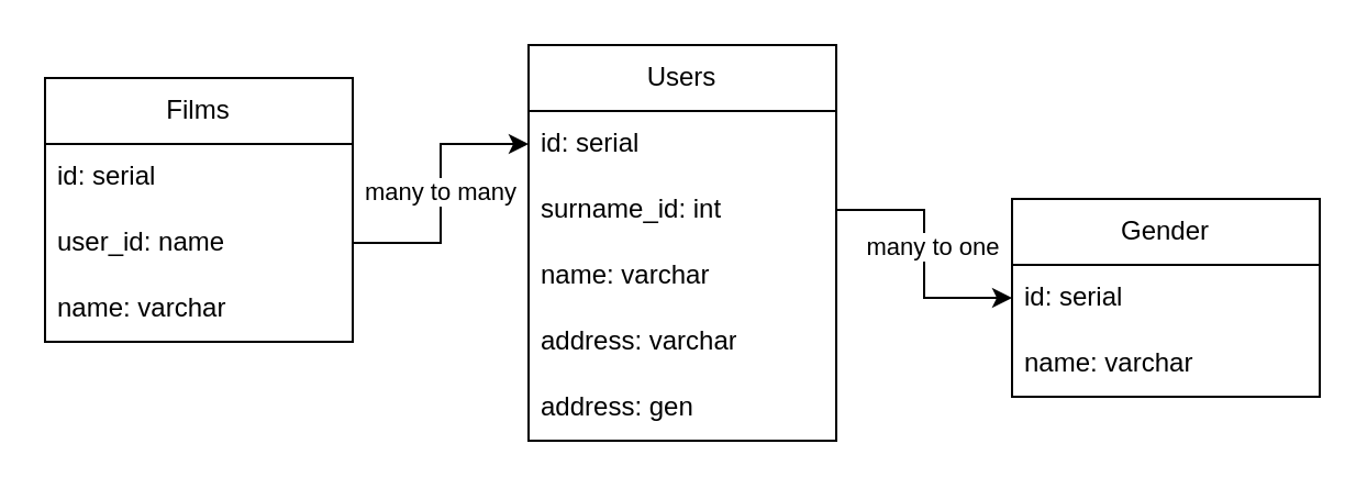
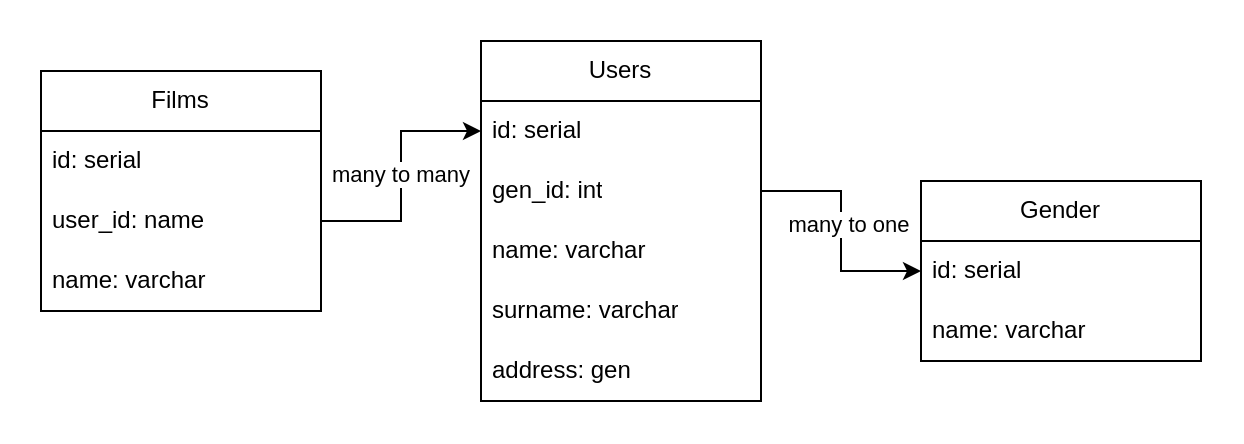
- <mxCell id="4" value="surname_id: int" style="text;strokeColor=none;fillColor=none;align=left;verticalAlign=middle;spacingLeft=4;spacingRight=4;overflow=hidden;points=[[0,0.5],[1,0.5]];portConstraint=eastwest;rotatable=0;whiteSpace=wrap;html=1;" vertex="1" parent="2"><mxGeometry y="60" width="140" height="30" as="geometry" /></mxCell>
+ <mxCell id="4" value="gen_id: int" style="text;strokeColor=none;fillColor=none;align=left;verticalAlign=middle;spacingLeft=4;spacingRight=4;overflow=hidden;points=[[0,0.5],[1,0.5]];portConstraint=eastwest;rotatable=0;whiteSpace=wrap;html=1;" vertex="1" parent="2"><mxGeometry y="60" width="140" height="30" as="geometry" /></mxCell>
- <mxCell id="6" value="address: varchar" style="text;strokeColor=none;fillColor=none;align=left;verticalAlign=middle;spacingLeft=4;spacingRight=4;overflow=hidden;points=[[0,0.5],[1,0.5]];portConstraint=eastwest;rotatable=0;whiteSpace=wrap;html=1;" parent="2" vertex="1"><mxGeometry y="120" width="140" height="30" as="geometry" /></mxCell>
+ <mxCell id="6" value="surname: varchar" style="text;strokeColor=none;fillColor=none;align=left;verticalAlign=middle;spacingLeft=4;spacingRight=4;overflow=hidden;points=[[0,0.5],[1,0.5]];portConstraint=eastwest;rotatable=0;whiteSpace=wrap;html=1;" parent="2" vertex="1"><mxGeometry y="120" width="140" height="30" as="geometry" /></mxCell>
